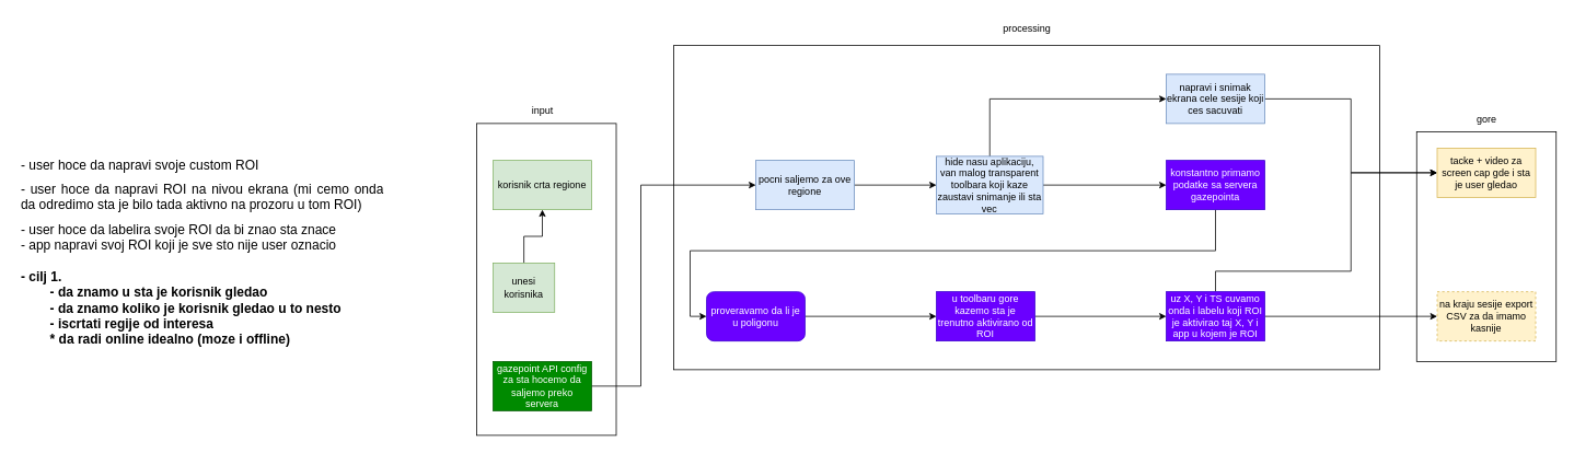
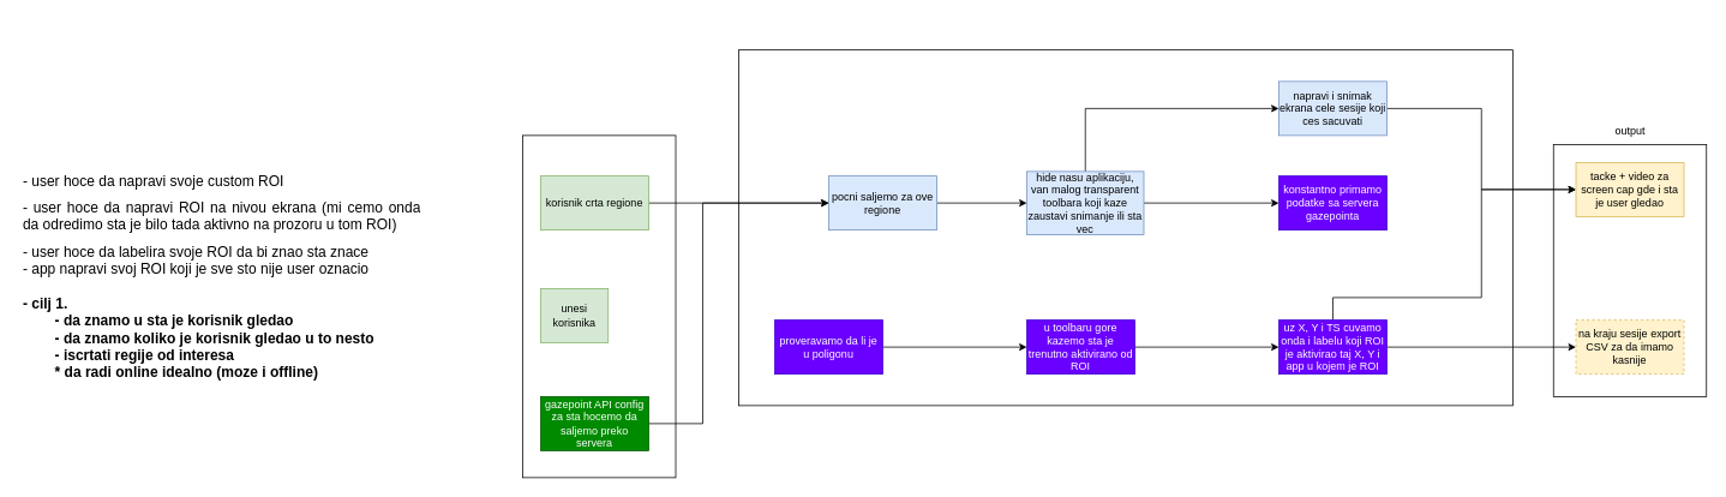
- <mxCell id="28" value="processing" style="text;html=1;align=center;verticalAlign=middle;resizable=0;points=[];autosize=1;strokeColor=none;fillColor=none;" vertex="1" parent="1"><mxGeometry x="1210" y="20" width="80" height="30" as="geometry" /></mxCell>
- <mxCell id="26" value="input" style="text;html=1;align=center;verticalAlign=middle;resizable=0;points=[];autosize=1;strokeColor=none;fillColor=none;" vertex="1" parent="1"><mxGeometry x="635" y="120" width="50" height="30" as="geometry" /></mxCell>
- <mxCell id="27" value="gore" style="text;html=1;align=center;verticalAlign=middle;resizable=0;points=[];autosize=1;strokeColor=none;fillColor=none;" vertex="1" parent="1"><mxGeometry x="1780" y="130" width="60" height="30" as="geometry" /></mxCell>
+ <mxCell id="27" value="output" style="text;html=1;align=center;verticalAlign=middle;resizable=0;points=[];autosize=1;strokeColor=none;fillColor=none;" vertex="1" parent="1"><mxGeometry x="1780" y="130" width="60" height="30" as="geometry" /></mxCell>
+ <mxCell id="6" style="edgeStyle=orthogonalEdgeStyle;rounded=0;orthogonalLoop=1;jettySize=auto;html=1;entryX=0;entryY=0.5;entryDx=0;entryDy=0;" edge="1" parent="1" source="7" target="9"><mxGeometry relative="1" as="geometry" /></mxCell>
- <mxCell id="29" style="edgeStyle=orthogonalEdgeStyle;rounded=0;orthogonalLoop=1;jettySize=auto;html=1;" edge="1" parent="1" source="30" target="7"><mxGeometry relative="1" as="geometry" /></mxCell>
- <mxCell id="13" style="edgeStyle=orthogonalEdgeStyle;rounded=0;orthogonalLoop=1;jettySize=auto;html=1;entryX=0;entryY=0.5;entryDx=0;entryDy=0;" edge="1" parent="1" source="14" target="16"><mxGeometry relative="1" as="geometry"><Array as="points"><mxPoint x="1480" y="305" /><mxPoint x="840" y="305" /><mxPoint x="840" y="385" /></Array></mxGeometry></mxCell>
- <mxCell id="16" value="proveravamo da li je u poligonu" style="whiteSpace=wrap;html=1;fillColor=#6a00ff;strokeColor=#3700CC;fontColor=#ffffff;rounded=1;" vertex="1" parent="1"><mxGeometry x="860" y="355" width="120" height="60" as="geometry" /></mxCell>
+ <mxCell id="16" value="proveravamo da li je u poligonu" style="rounded=0;whiteSpace=wrap;html=1;fillColor=#6a00ff;strokeColor=#3700CC;fontColor=#ffffff;" vertex="1" parent="1"><mxGeometry x="860" y="355" width="120" height="60" as="geometry" /></mxCell>
